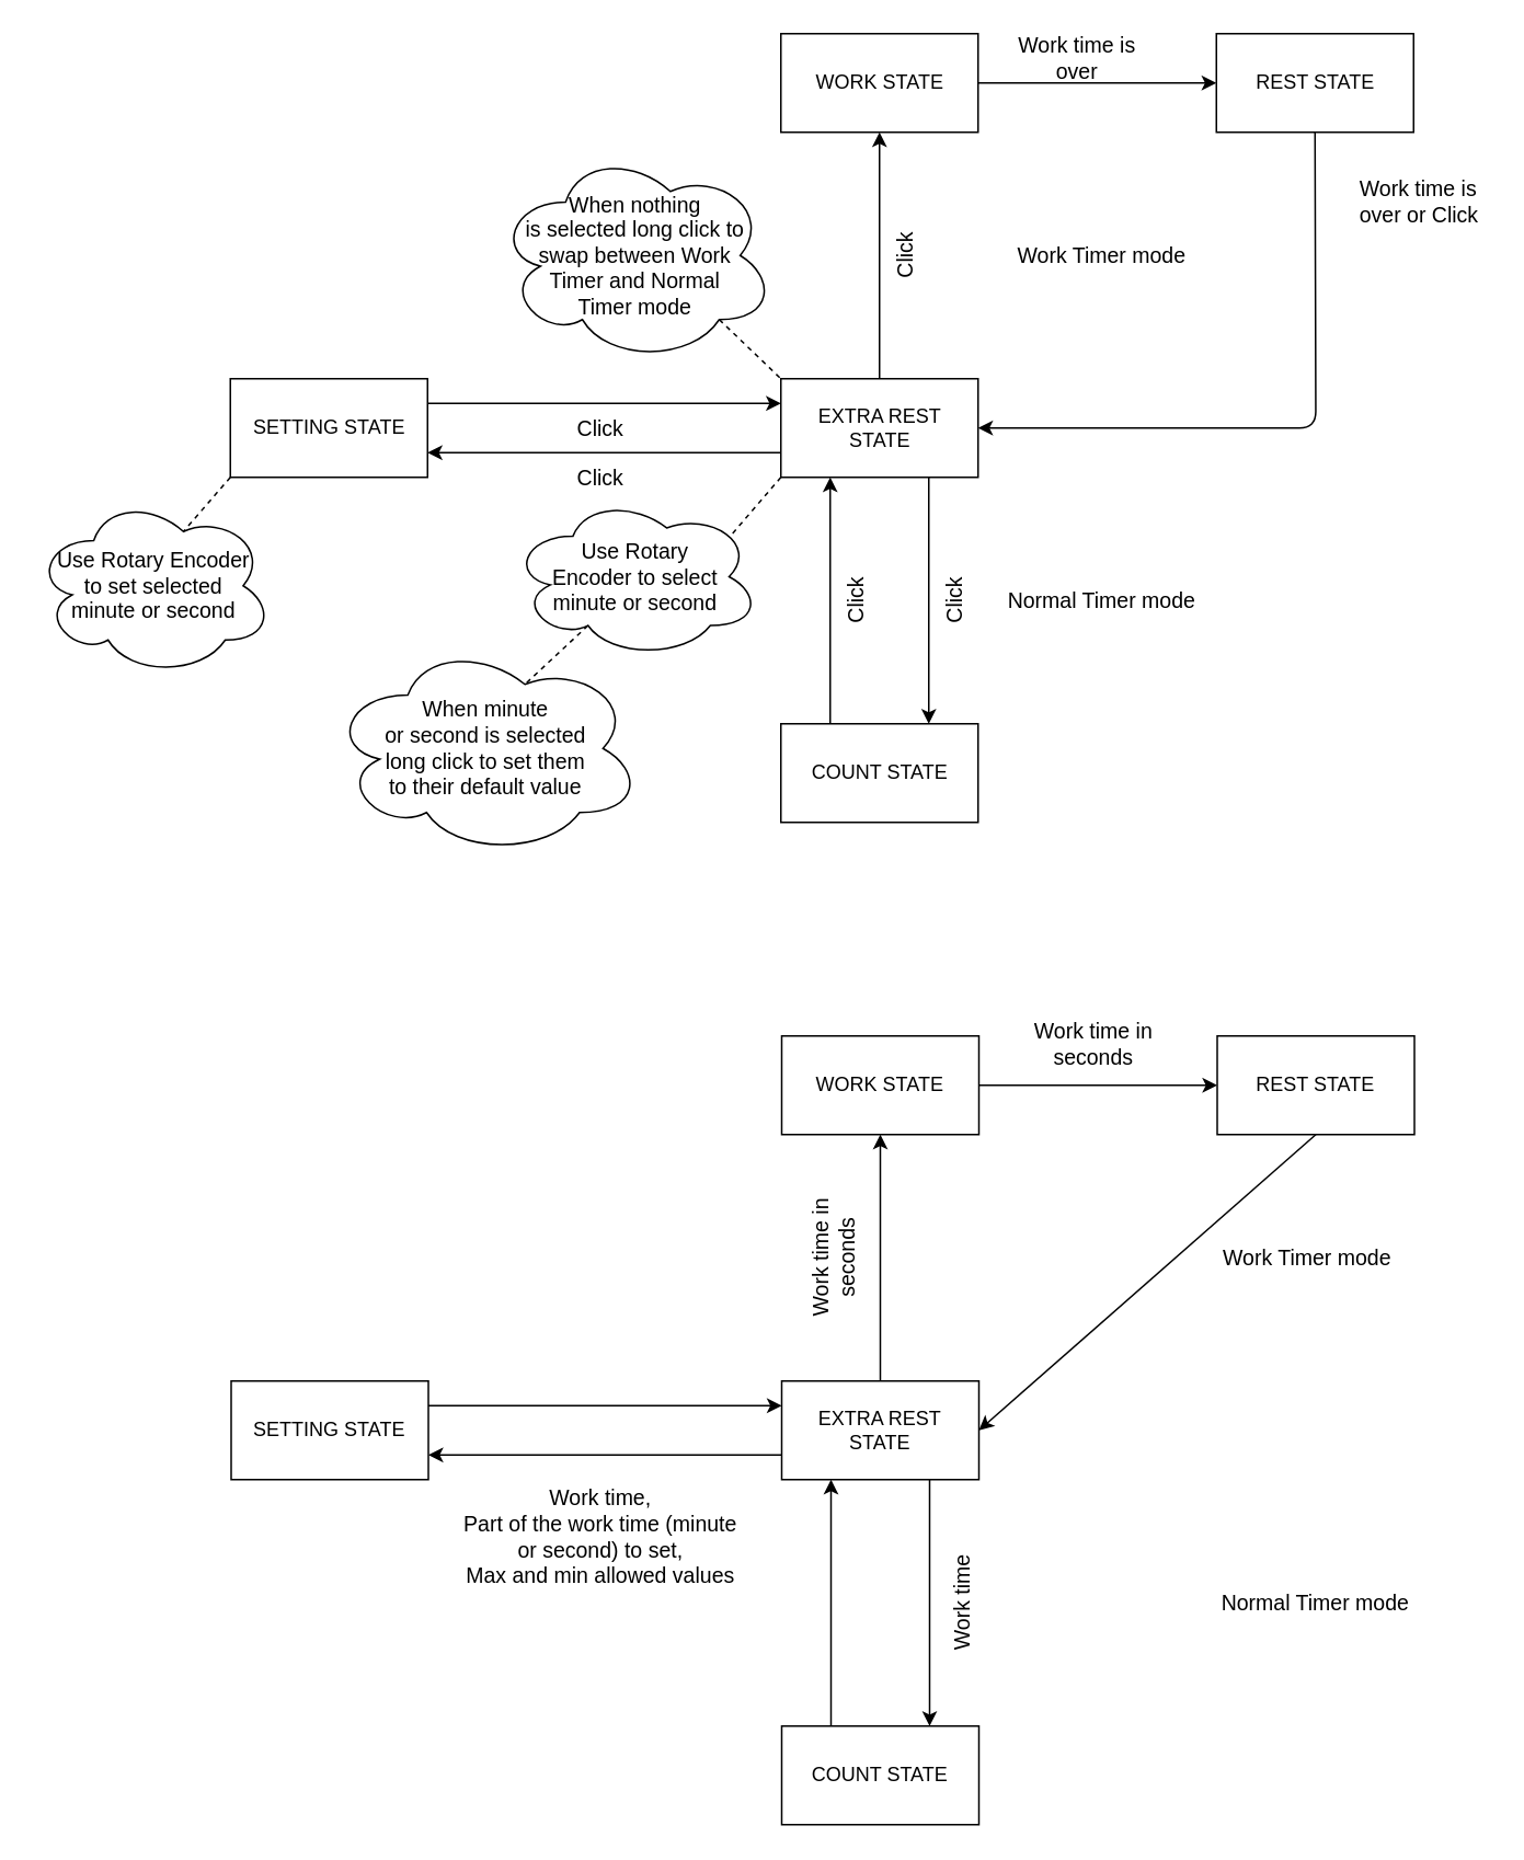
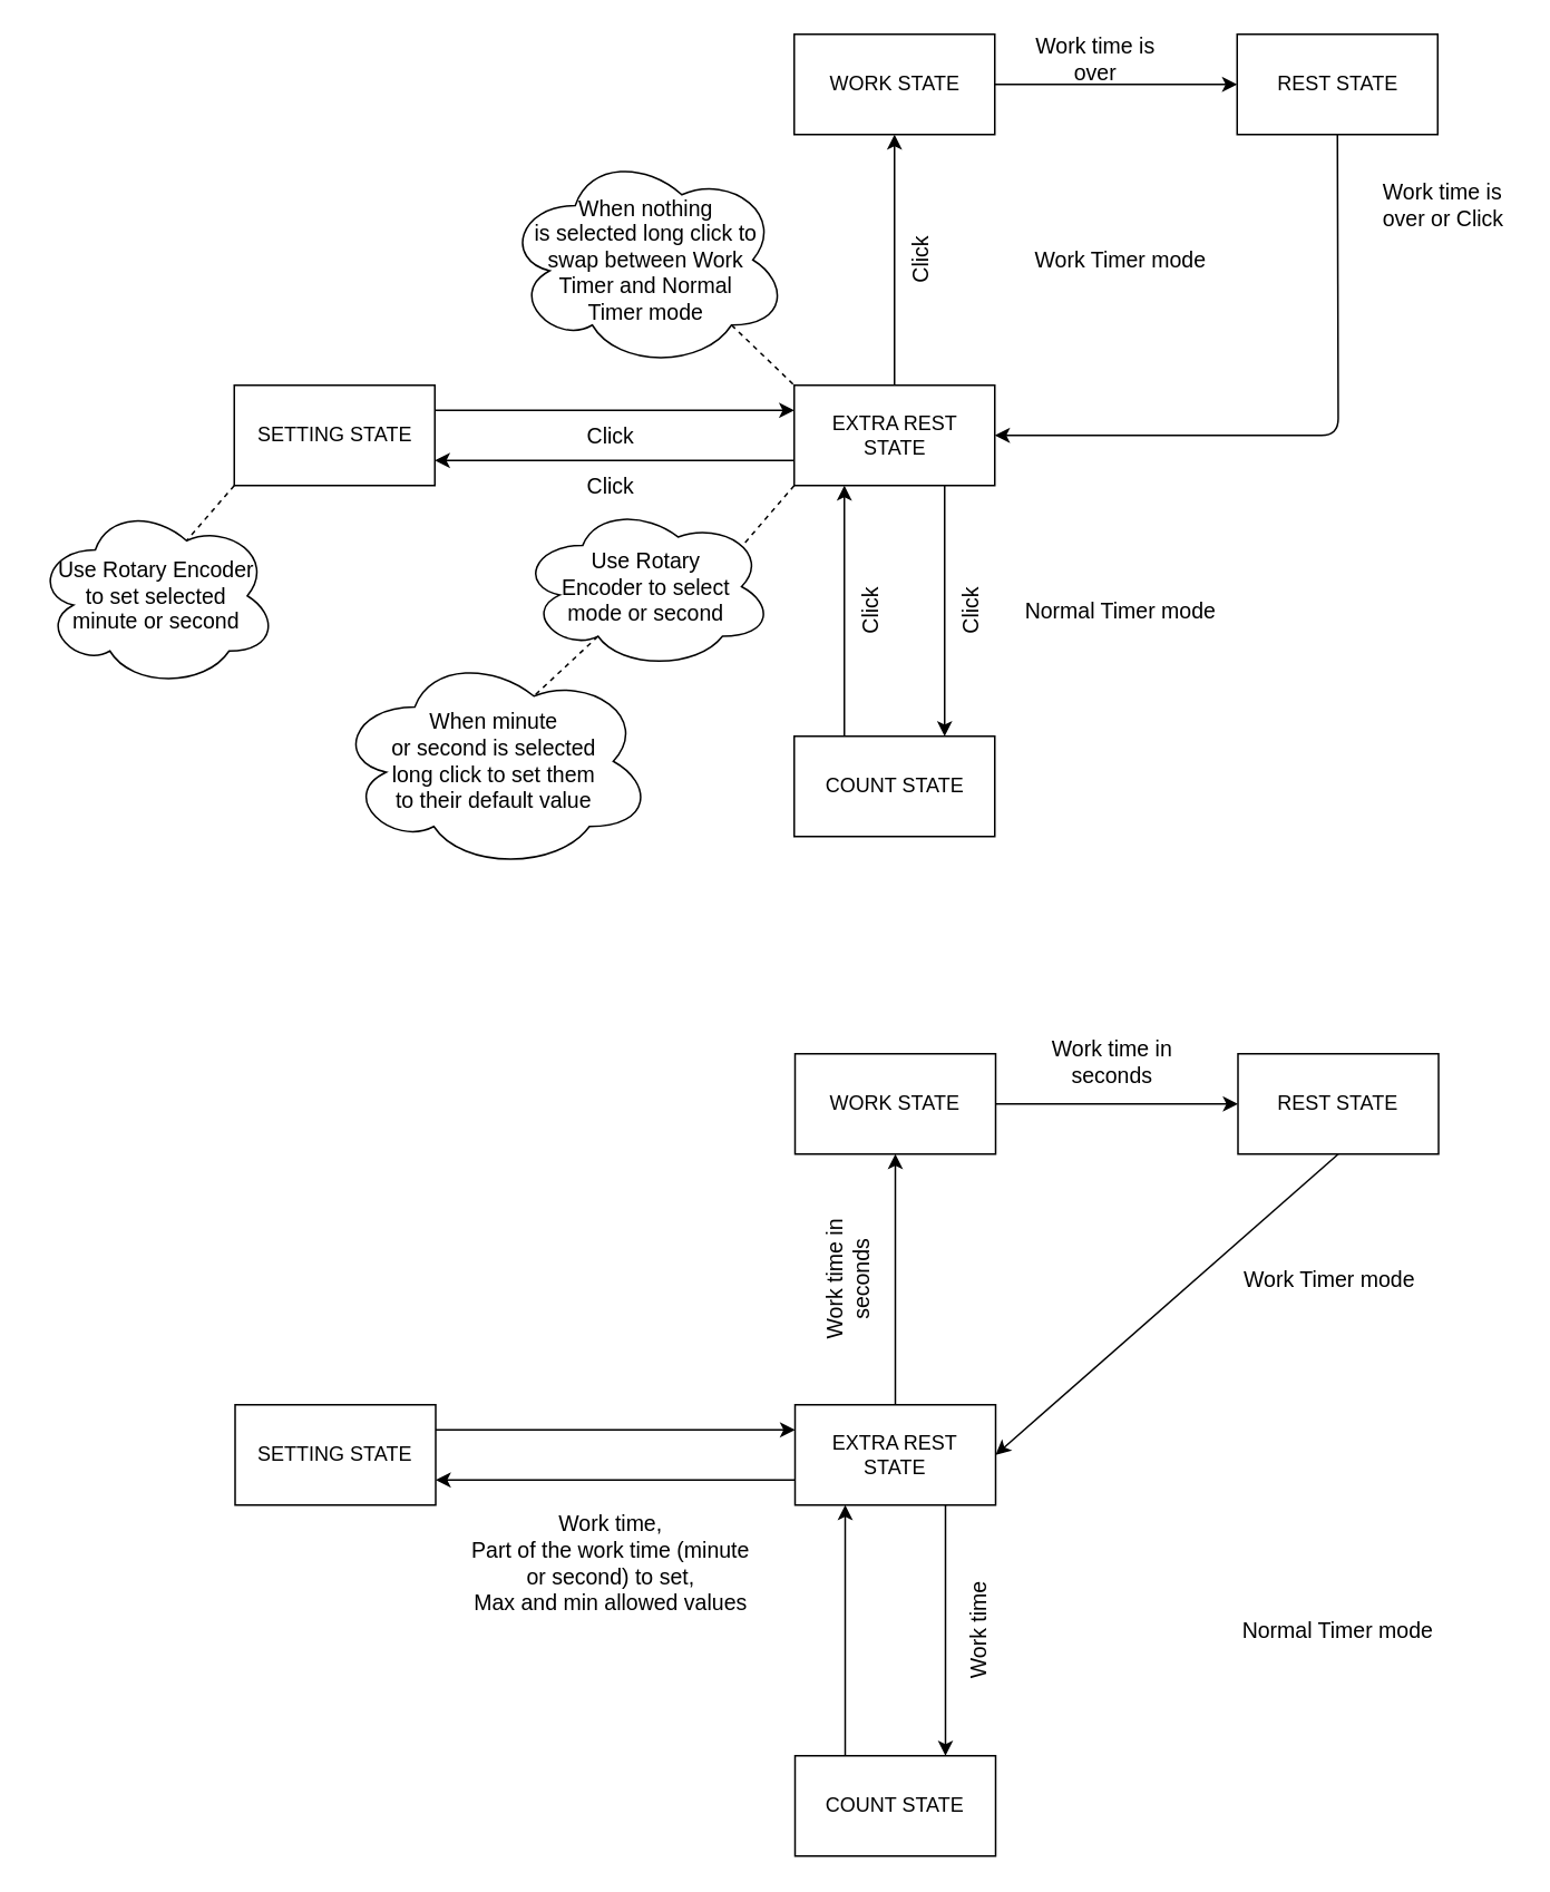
- <mxCell id="44" value="&lt;span style=&quot;color: rgb(0, 0, 0); font-family: Helvetica; font-size: 13px; font-style: normal; font-variant-ligatures: normal; font-variant-caps: normal; font-weight: 400; letter-spacing: normal; orphans: 2; text-align: center; text-indent: 0px; text-transform: none; widows: 2; word-spacing: 0px; -webkit-text-stroke-width: 0px; text-decoration-thickness: initial; text-decoration-style: initial; text-decoration-color: initial; float: none; display: inline !important;&quot;&gt;Use Rotary&lt;br&gt;Encoder to select&lt;br&gt;minute or second&lt;/span&gt;" style="ellipse;shape=cloud;whiteSpace=wrap;html=1;labelBackgroundColor=none;fontSize=13;fontColor=#000000;fillColor=none;strokeColor=#000000;" vertex="1" parent="1"><mxGeometry x="310" y="301" width="152" height="99" as="geometry" /></mxCell>
+ <mxCell id="44" value="&lt;span style=&quot;color: rgb(0, 0, 0); font-family: Helvetica; font-size: 13px; font-style: normal; font-variant-ligatures: normal; font-variant-caps: normal; font-weight: 400; letter-spacing: normal; orphans: 2; text-align: center; text-indent: 0px; text-transform: none; widows: 2; word-spacing: 0px; -webkit-text-stroke-width: 0px; text-decoration-thickness: initial; text-decoration-style: initial; text-decoration-color: initial; float: none; display: inline !important;&quot;&gt;Use Rotary&lt;br&gt;Encoder to select&lt;br&gt;mode or second&lt;/span&gt;" style="ellipse;shape=cloud;whiteSpace=wrap;html=1;labelBackgroundColor=none;fontSize=13;fontColor=#000000;fillColor=none;strokeColor=#000000;" vertex="1" parent="1"><mxGeometry x="310" y="301" width="152" height="99" as="geometry" /></mxCell>
